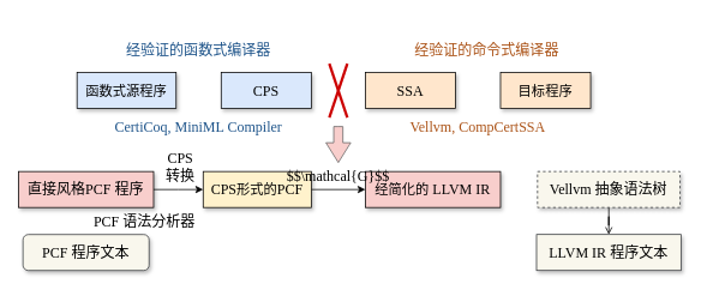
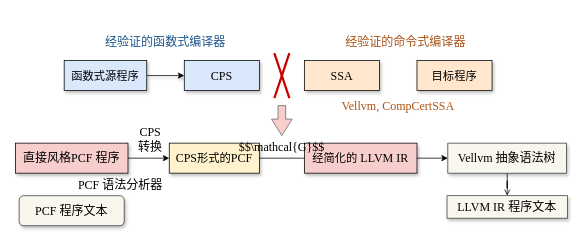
+ <mxCell id="2" value="" style="edgeStyle=orthogonalEdgeStyle;rounded=0;orthogonalLoop=1;jettySize=auto;html=1;shadow=1;fillColor=#dae8fc;strokeColor=#000000;" edge="1" parent="1" source="3" target="4"><mxGeometry relative="1" as="geometry" /></mxCell>
- <mxCell id="7" value="&lt;font color=&quot;#1e548a&quot; style=&quot;font-size: 16px;&quot; face=&quot;Times New Roman&quot;&gt;CertiCoq, MiniML Compiler&lt;/font&gt;" style="text;html=1;strokeColor=none;fillColor=none;align=center;verticalAlign=middle;whiteSpace=wrap;rounded=0;" vertex="1" parent="1"><mxGeometry x="100" y="120" width="240" height="40" as="geometry" /></mxCell>
- <mxCell id="11" value="" style="edgeStyle=orthogonalEdgeStyle;rounded=0;orthogonalLoop=1;jettySize=auto;html=1;fillColor=#f8cecc;strokeColor=#000000;" edge="1" parent="1" source="12" target="14"><mxGeometry relative="1" as="geometry" /></mxCell>
+ <mxCell id="11" value="" style="edgeStyle=orthogonalEdgeStyle;rounded=0;orthogonalLoop=1;jettySize=auto;html=1;fillColor=#f8cecc;strokeColor=#000000;endArrow=none;" edge="1" parent="1" source="12" target="14"><mxGeometry relative="1" as="geometry" /></mxCell>
+ <mxCell id="13" value="" style="edgeStyle=orthogonalEdgeStyle;rounded=0;orthogonalLoop=1;jettySize=auto;html=1;" edge="1" parent="1" source="14" target="24"><mxGeometry relative="1" as="geometry" /></mxCell>
- <mxCell id="24" value="Vellvm 抽象语法树" style="rounded=0;whiteSpace=wrap;html=1;labelBackgroundColor=none;fontFamily=Times New Roman;fontSize=16;shadow=1;fillColor=#f9f7ed;strokeColor=#36393d;dashed=1;" vertex="1" parent="1"><mxGeometry x="596.09" y="190" width="158.12" height="40" as="geometry" /></mxCell>
+ <mxCell id="24" value="Vellvm 抽象语法树" style="rounded=0;whiteSpace=wrap;html=1;labelBackgroundColor=none;fontFamily=Times New Roman;fontSize=16;shadow=1;fillColor=#f9f7ed;strokeColor=#36393d;" vertex="1" parent="1"><mxGeometry x="596.09" y="190" width="158.12" height="40" as="geometry" /></mxCell>
- <mxCell id="25" value="LLVM IR 程序文本" style="rounded=0;whiteSpace=wrap;html=1;labelBackgroundColor=none;fontFamily=Times New Roman;fontSize=16;shadow=1;fillColor=#f9f7ed;strokeColor=#36393d;" vertex="1" parent="1"><mxGeometry x="595" y="260" width="160.32" height="40" as="geometry" /></mxCell>
+ <mxCell id="25" value="LLVM IR 程序文本" style="rounded=0;whiteSpace=wrap;html=1;labelBackgroundColor=none;fontFamily=Times New Roman;fontSize=16;shadow=1;fillColor=#f9f7ed;strokeColor=#36393d;" vertex="1" parent="1"><mxGeometry x="595" y="260" width="160.32" height="30" as="geometry" /></mxCell>
